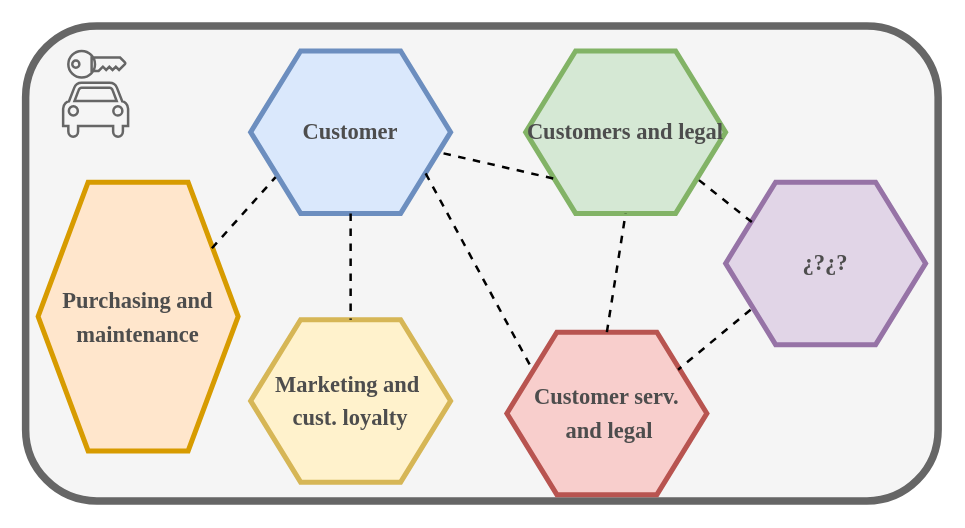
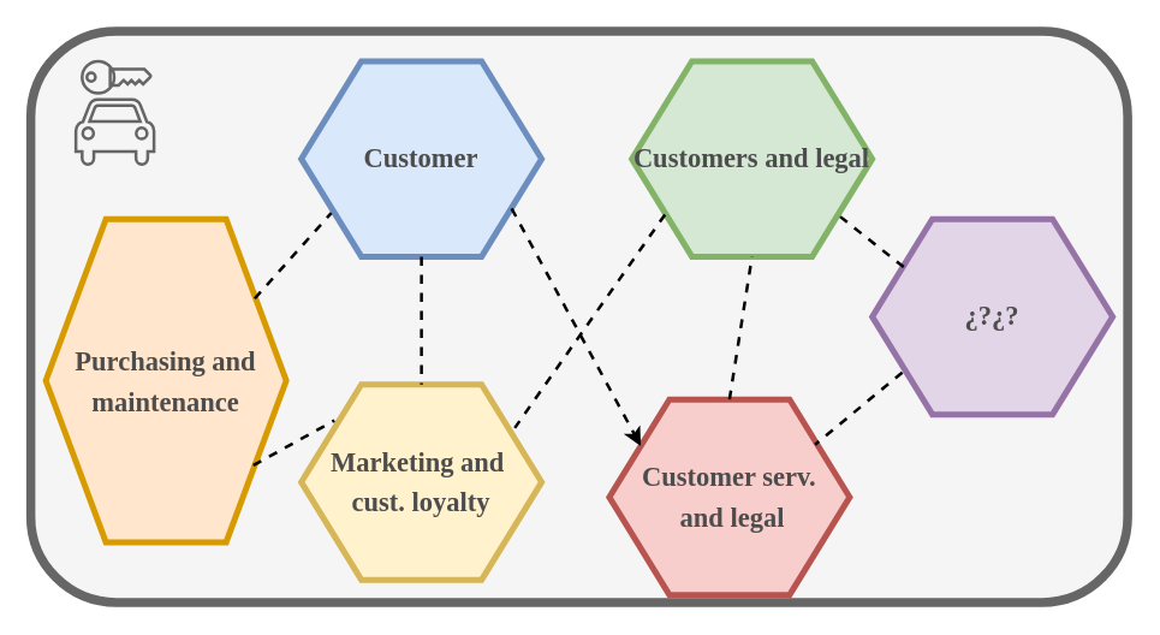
- <mxCell id="13" value="" style="endArrow=none;html=1;exitX=0.138;exitY=0.785;exitDx=0;exitDy=0;exitPerimeter=0;dashed=1;strokeWidth=2;" edge="1" parent="1" source="4" target="5"><mxGeometry width="50" height="50" relative="1" as="geometry"><mxPoint x="360" y="230" as="sourcePoint" /><mxPoint x="410" y="180" as="targetPoint" /></mxGeometry></mxCell>
+ <mxCell id="13" value="" style="endArrow=none;html=1;entryX=0.888;entryY=0.223;entryDx=0;entryDy=0;entryPerimeter=0;exitX=0.138;exitY=0.785;exitDx=0;exitDy=0;exitPerimeter=0;dashed=1;strokeWidth=2;" edge="1" parent="1" source="4" target="6"><mxGeometry width="50" height="50" relative="1" as="geometry"><mxPoint x="360" y="230" as="sourcePoint" /><mxPoint x="410" y="180" as="targetPoint" /></mxGeometry></mxCell>
- <mxCell id="10" value="" style="endArrow=none;html=1;exitX=0.875;exitY=0.754;exitDx=0;exitDy=0;exitPerimeter=0;entryX=0.131;entryY=0.238;entryDx=0;entryDy=0;entryPerimeter=0;dashed=1;strokeWidth=2;" edge="1" parent="1" source="5" target="8"><mxGeometry width="50" height="50" relative="1" as="geometry"><mxPoint x="360" y="230" as="sourcePoint" /><mxPoint x="410" y="180" as="targetPoint" /></mxGeometry></mxCell>
+ <mxCell id="10" value="" style="endArrow=classic;html=1;exitX=0.875;exitY=0.754;exitDx=0;exitDy=0;exitPerimeter=0;entryX=0.131;entryY=0.238;entryDx=0;entryDy=0;entryPerimeter=0;dashed=1;strokeWidth=2;" edge="1" parent="1" source="5" target="8"><mxGeometry width="50" height="50" relative="1" as="geometry"><mxPoint x="360" y="230" as="sourcePoint" /><mxPoint x="410" y="180" as="targetPoint" /></mxGeometry></mxCell>
+ <mxCell id="11" value="" style="endArrow=none;html=1;exitX=0.863;exitY=0.762;exitDx=0;exitDy=0;exitPerimeter=0;entryX=0.138;entryY=0.185;entryDx=0;entryDy=0;entryPerimeter=0;dashed=1;strokeWidth=2;" edge="1" parent="1" source="3" target="6"><mxGeometry width="50" height="50" relative="1" as="geometry"><mxPoint x="360" y="230" as="sourcePoint" /><mxPoint x="410" y="180" as="targetPoint" /></mxGeometry></mxCell>
